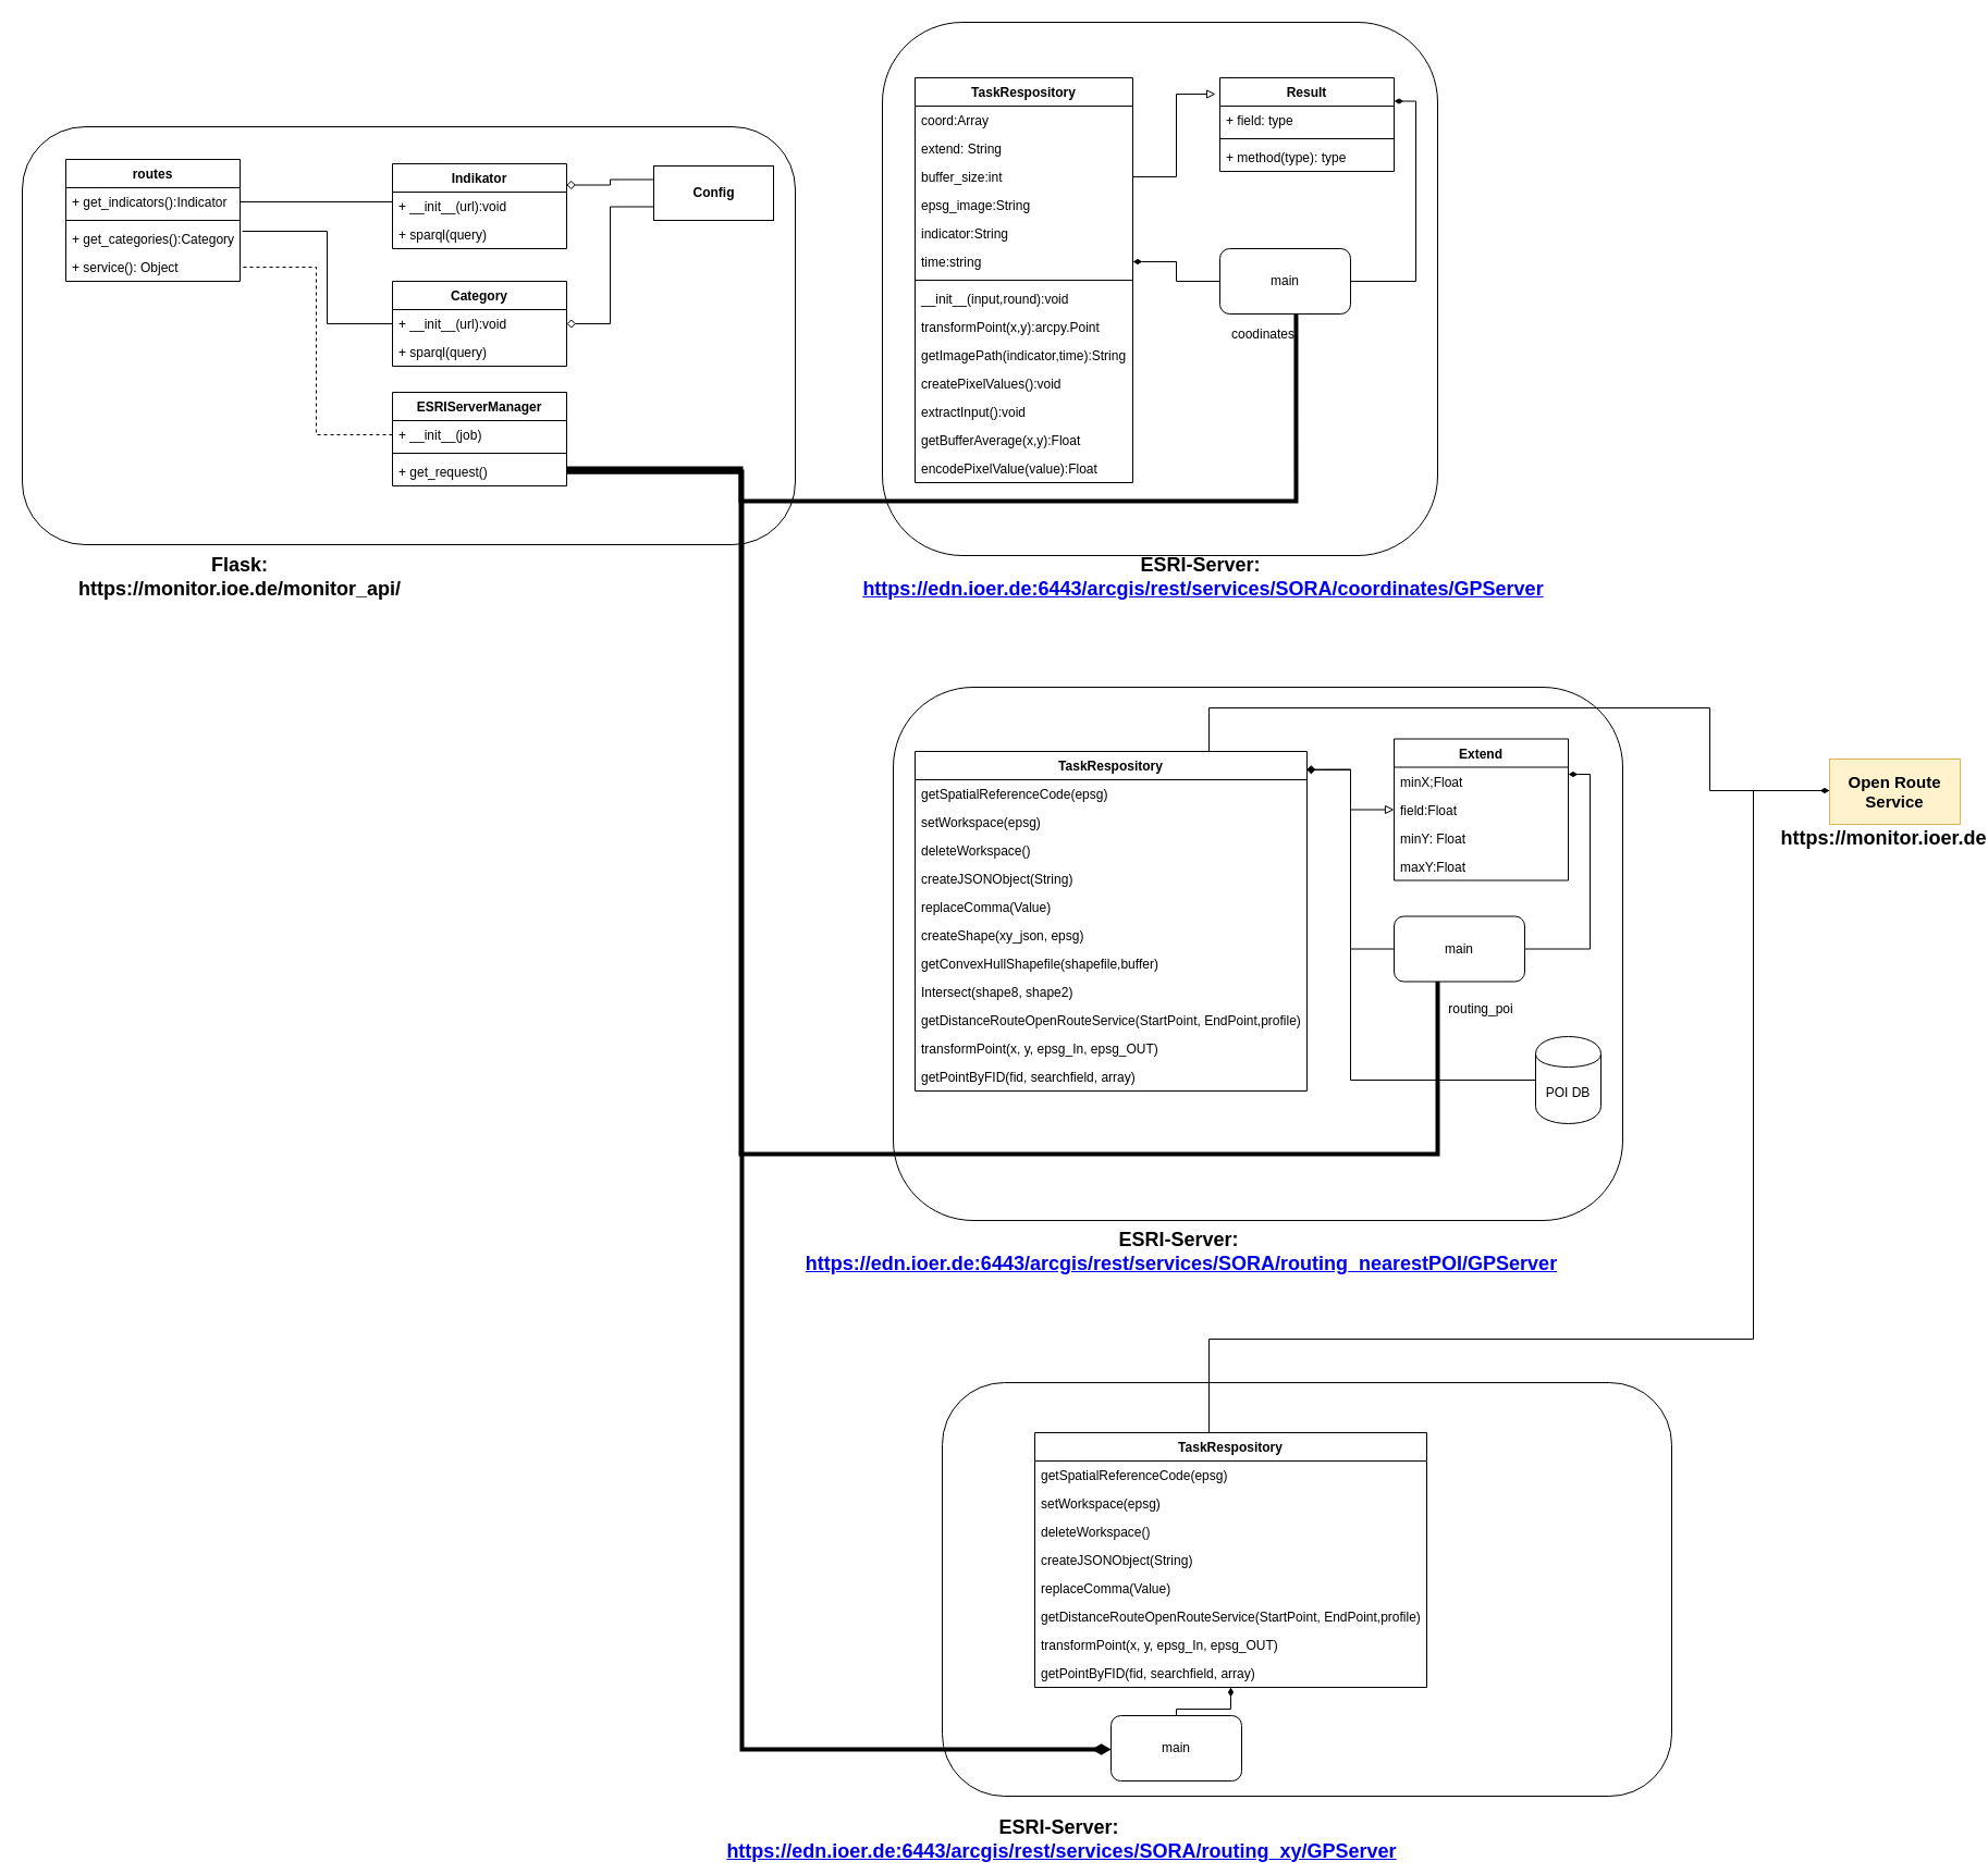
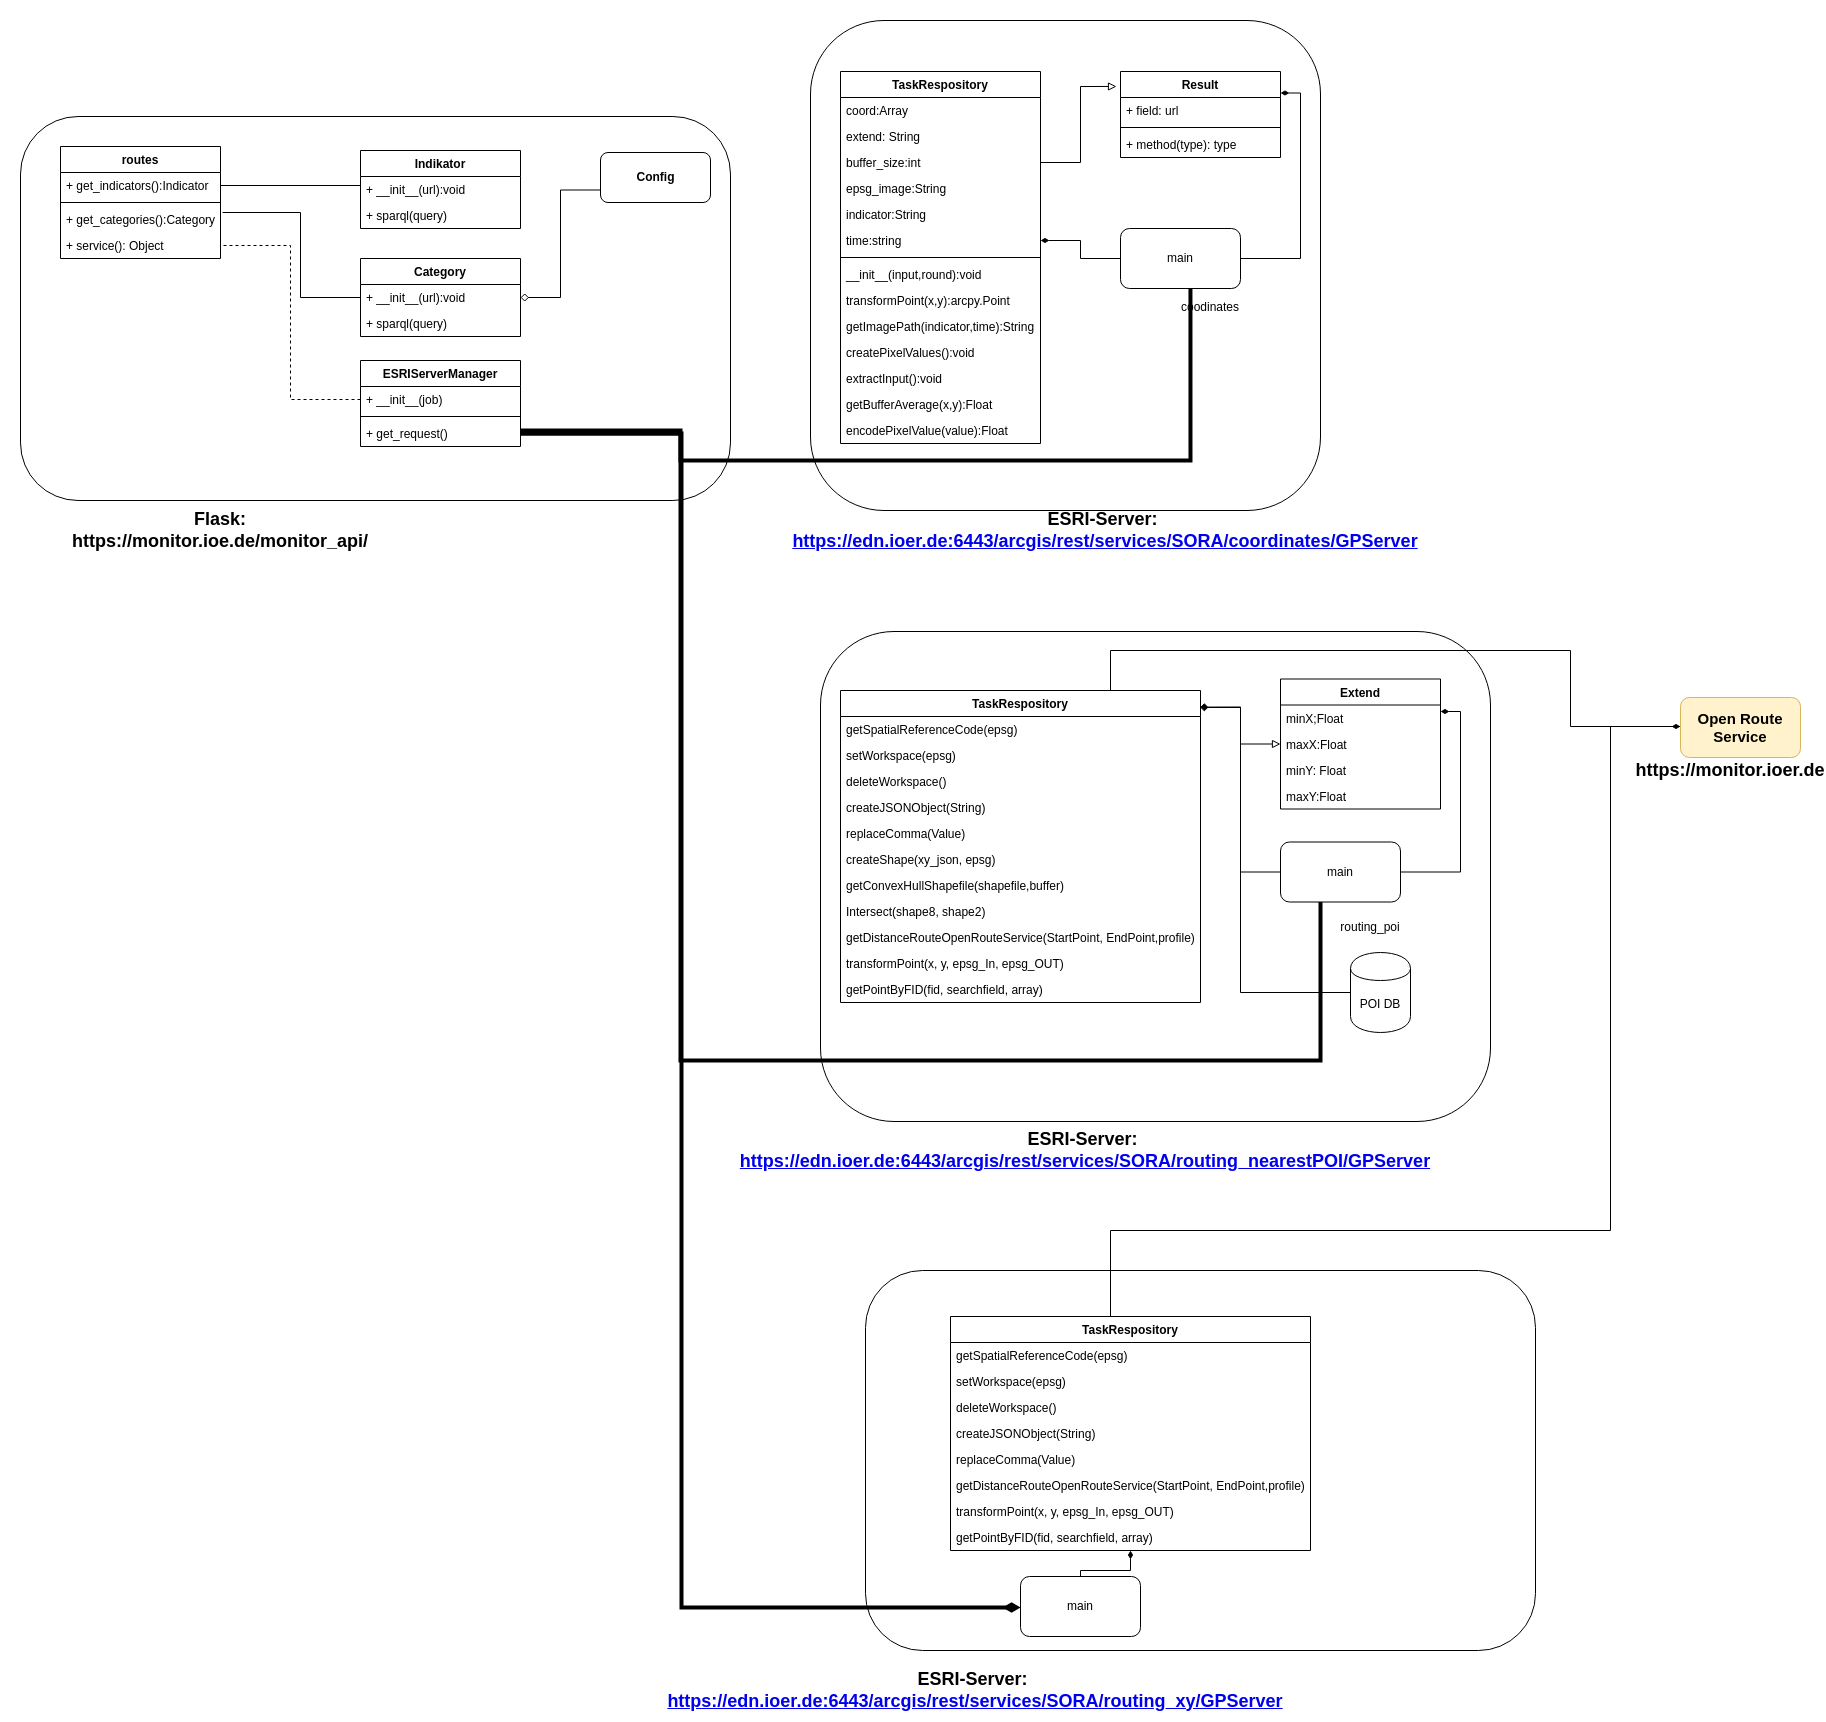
- <mxCell id="44" value="+ field: type" style="text;strokeColor=none;fillColor=none;align=left;verticalAlign=top;spacingLeft=4;spacingRight=4;overflow=hidden;rotatable=0;points=[[0,0.5],[1,0.5]];portConstraint=eastwest;" parent="43" vertex="1"><mxGeometry y="26" width="160" height="26" as="geometry" /></mxCell>
+ <mxCell id="44" value="+ field: url" style="text;strokeColor=none;fillColor=none;align=left;verticalAlign=top;spacingLeft=4;spacingRight=4;overflow=hidden;rotatable=0;points=[[0,0.5],[1,0.5]];portConstraint=eastwest;" parent="43" vertex="1"><mxGeometry y="26" width="160" height="26" as="geometry" /></mxCell>
- <mxCell id="7" style="edgeStyle=orthogonalEdgeStyle;rounded=0;orthogonalLoop=1;jettySize=auto;html=1;exitX=0;exitY=0.25;exitDx=0;exitDy=0;entryX=1;entryY=0.25;entryDx=0;entryDy=0;endArrow=diamond;endFill=0;startArrow=none;startFill=0;" parent="1" source="9" target="4" edge="1"><mxGeometry relative="1" as="geometry" /></mxCell>
- <mxCell id="9" value="Config" style="html=1;fontStyle=1" parent="1" vertex="1"><mxGeometry x="600" y="152" width="110" height="50" as="geometry" /></mxCell>
+ <mxCell id="9" value="Config" style="html=1;fontStyle=1;rounded=1;" parent="1" vertex="1"><mxGeometry x="600" y="152" width="110" height="50" as="geometry" /></mxCell>
- <mxCell id="51" value="coodinates" style="text;html=1;strokeColor=none;fillColor=none;align=center;verticalAlign=middle;whiteSpace=wrap;rounded=0;" parent="1" vertex="1"><mxGeometry x="1140" y="297" width="40" height="20" as="geometry" /></mxCell>
+ <mxCell id="51" value="coodinates" style="text;html=1;strokeColor=none;fillColor=none;align=center;verticalAlign=middle;whiteSpace=wrap;rounded=0;" parent="1" vertex="1"><mxGeometry x="1190" y="297" width="40" height="20" as="geometry" /></mxCell>
- <mxCell id="94" value="Open Route Service" style="whiteSpace=wrap;html=1;fillColor=#fff2cc;strokeColor=#d6b656;fontSize=15;fontStyle=1;rounded=0;" parent="1" vertex="1"><mxGeometry x="1680" y="697" width="120" height="60" as="geometry" /></mxCell>
+ <mxCell id="94" value="Open Route Service" style="rounded=1;whiteSpace=wrap;html=1;fillColor=#fff2cc;strokeColor=#d6b656;fontSize=15;fontStyle=1" parent="1" vertex="1"><mxGeometry x="1680" y="697" width="120" height="60" as="geometry" /></mxCell>
- <mxCell id="71" value="field:Float" style="text;strokeColor=none;fillColor=none;align=left;verticalAlign=top;spacingLeft=4;spacingRight=4;overflow=hidden;rotatable=0;points=[[0,0.5],[1,0.5]];portConstraint=eastwest;" parent="69" vertex="1"><mxGeometry y="52" width="160" height="26" as="geometry" /></mxCell>
+ <mxCell id="71" value="maxX:Float" style="text;strokeColor=none;fillColor=none;align=left;verticalAlign=top;spacingLeft=4;spacingRight=4;overflow=hidden;rotatable=0;points=[[0,0.5],[1,0.5]];portConstraint=eastwest;" parent="69" vertex="1"><mxGeometry y="52" width="160" height="26" as="geometry" /></mxCell>
- <mxCell id="92" value="routing_poi" style="text;html=1;strokeColor=none;fillColor=none;align=center;verticalAlign=middle;whiteSpace=wrap;rounded=0;" parent="1" vertex="1"><mxGeometry x="1340" y="917" width="40" height="20" as="geometry" /></mxCell>
+ <mxCell id="92" value="routing_poi" style="text;html=1;strokeColor=none;fillColor=none;align=center;verticalAlign=middle;whiteSpace=wrap;rounded=0;" parent="1" vertex="1"><mxGeometry x="1350" y="917" width="40" height="20" as="geometry" /></mxCell>
- <mxCell id="91" value="POI DB" style="shape=cylinder;whiteSpace=wrap;html=1;boundedLbl=1;backgroundOutline=1;" parent="1" vertex="1"><mxGeometry x="1410" y="952" width="60" height="80" as="geometry" /></mxCell>
+ <mxCell id="91" value="POI DB" style="shape=cylinder;whiteSpace=wrap;html=1;boundedLbl=1;backgroundOutline=1;" parent="1" vertex="1"><mxGeometry x="1350" y="952" width="60" height="80" as="geometry" /></mxCell>
